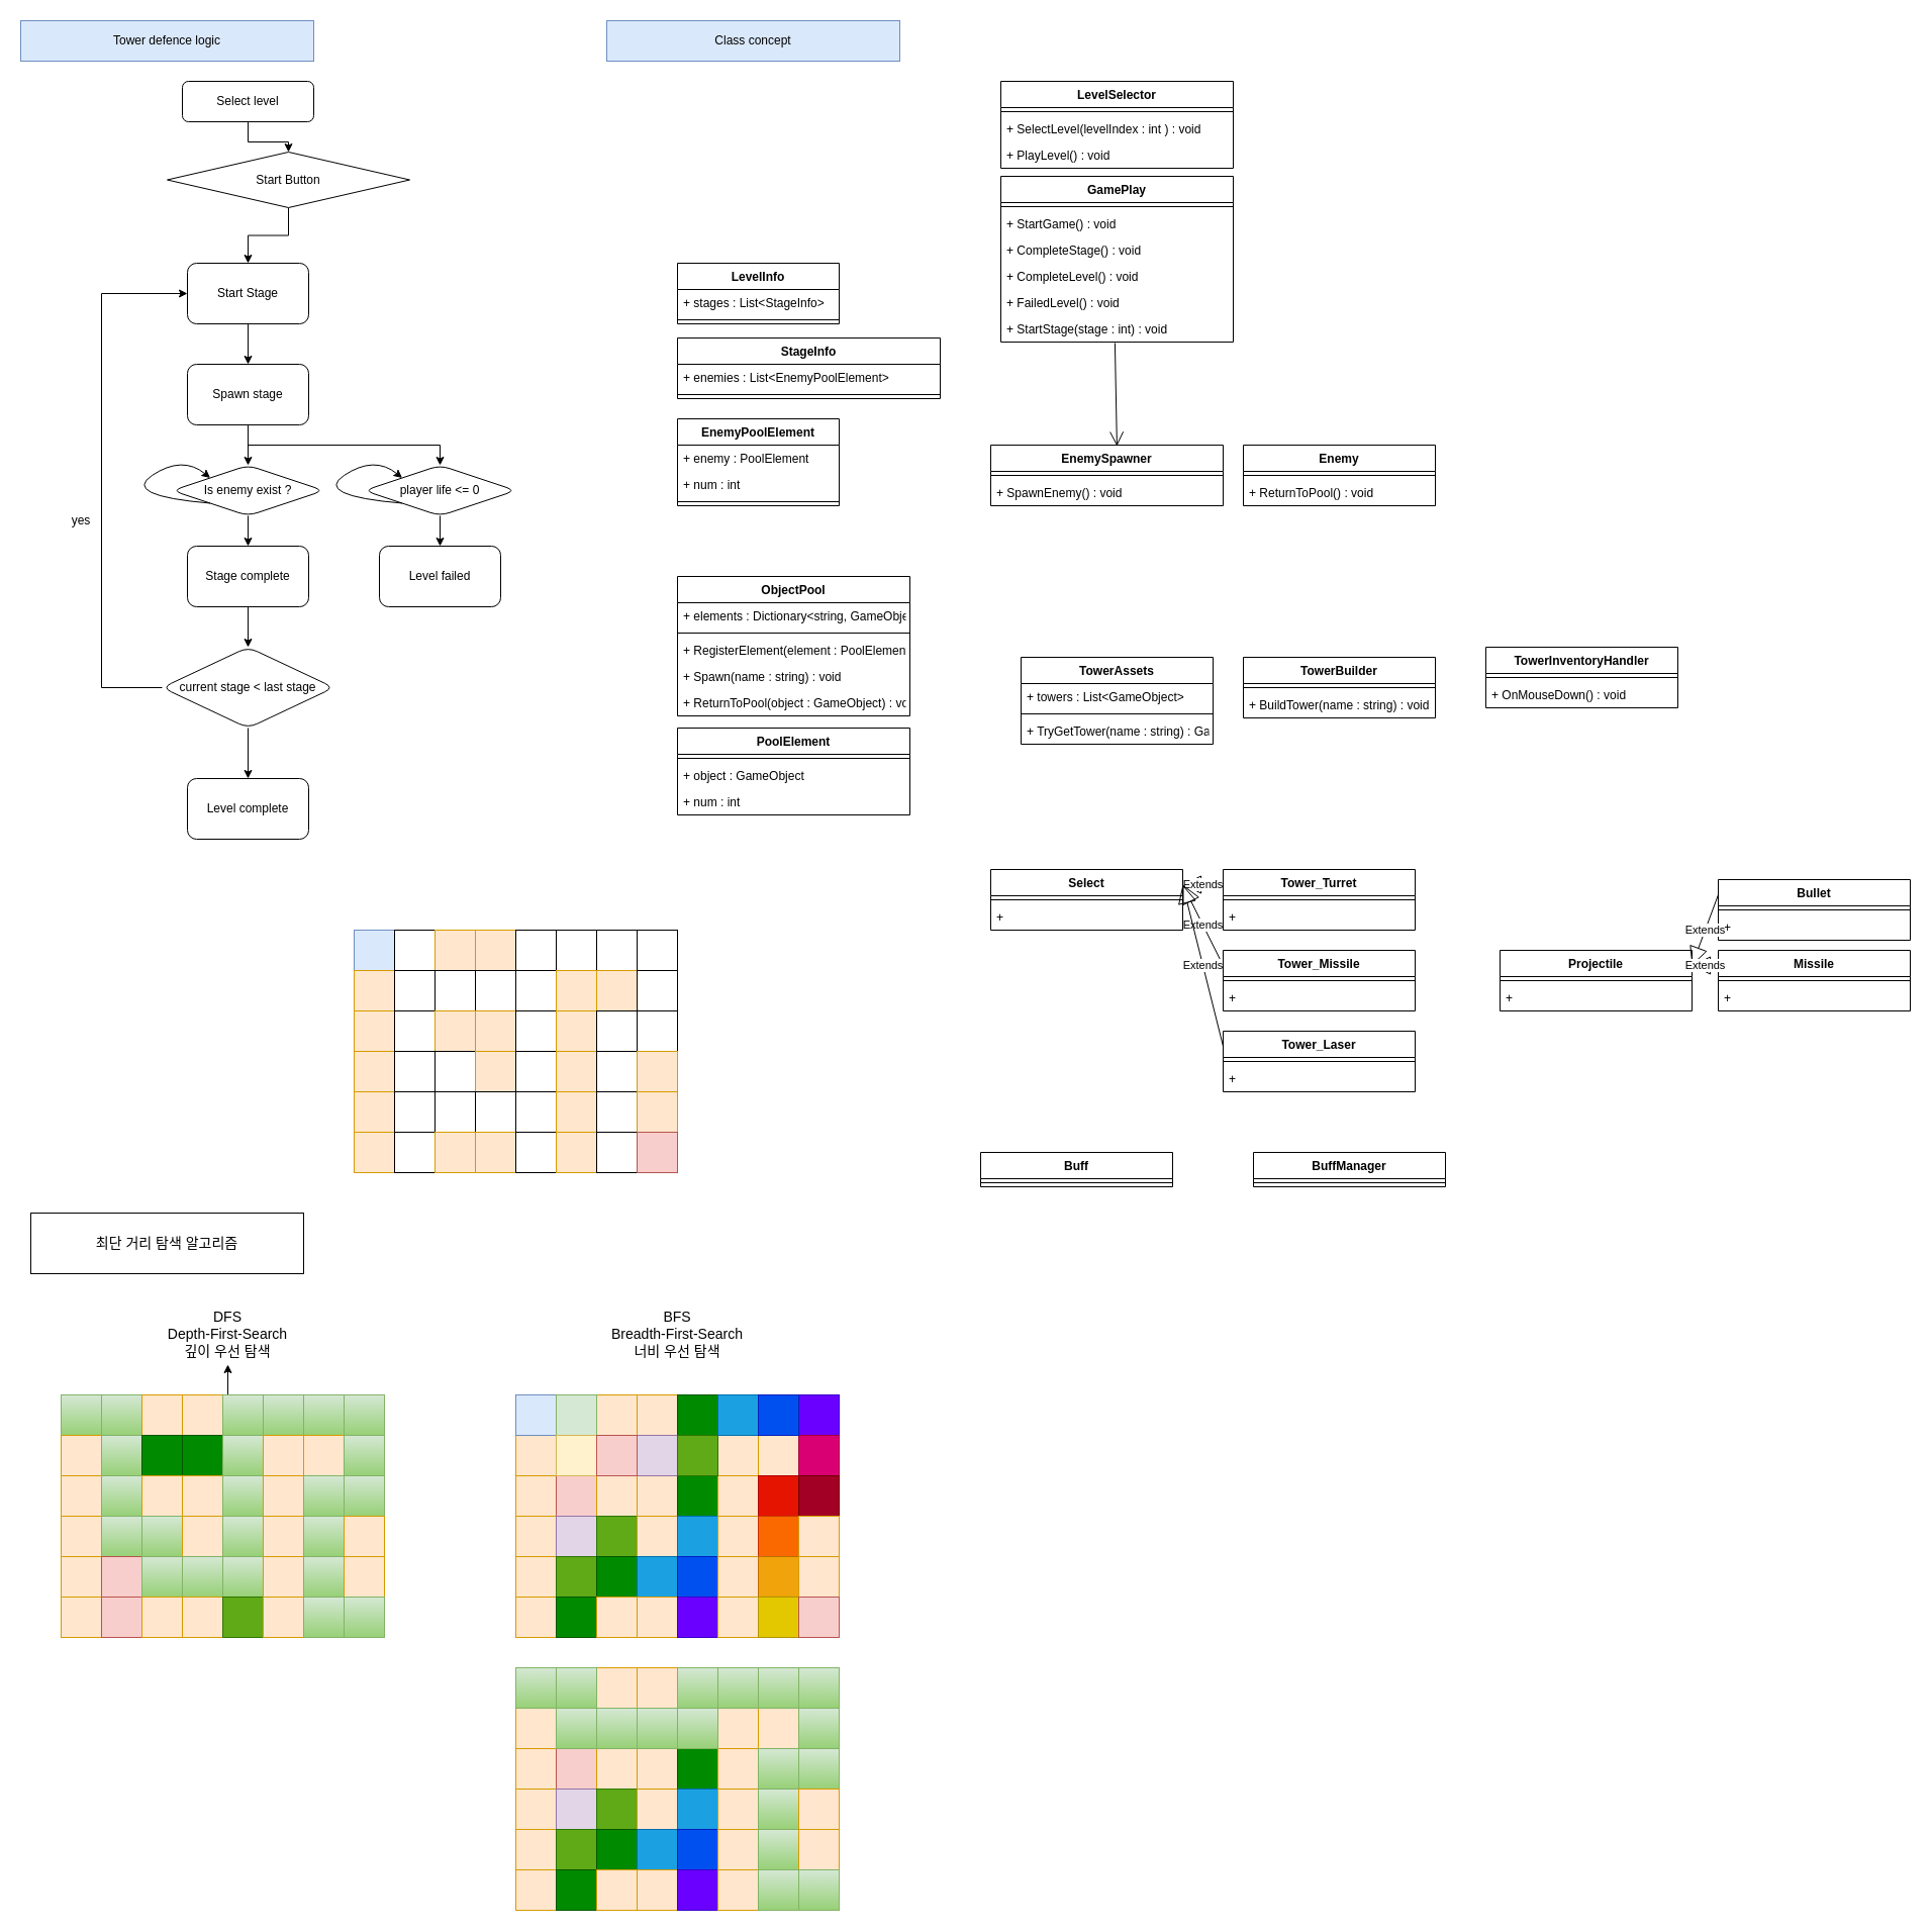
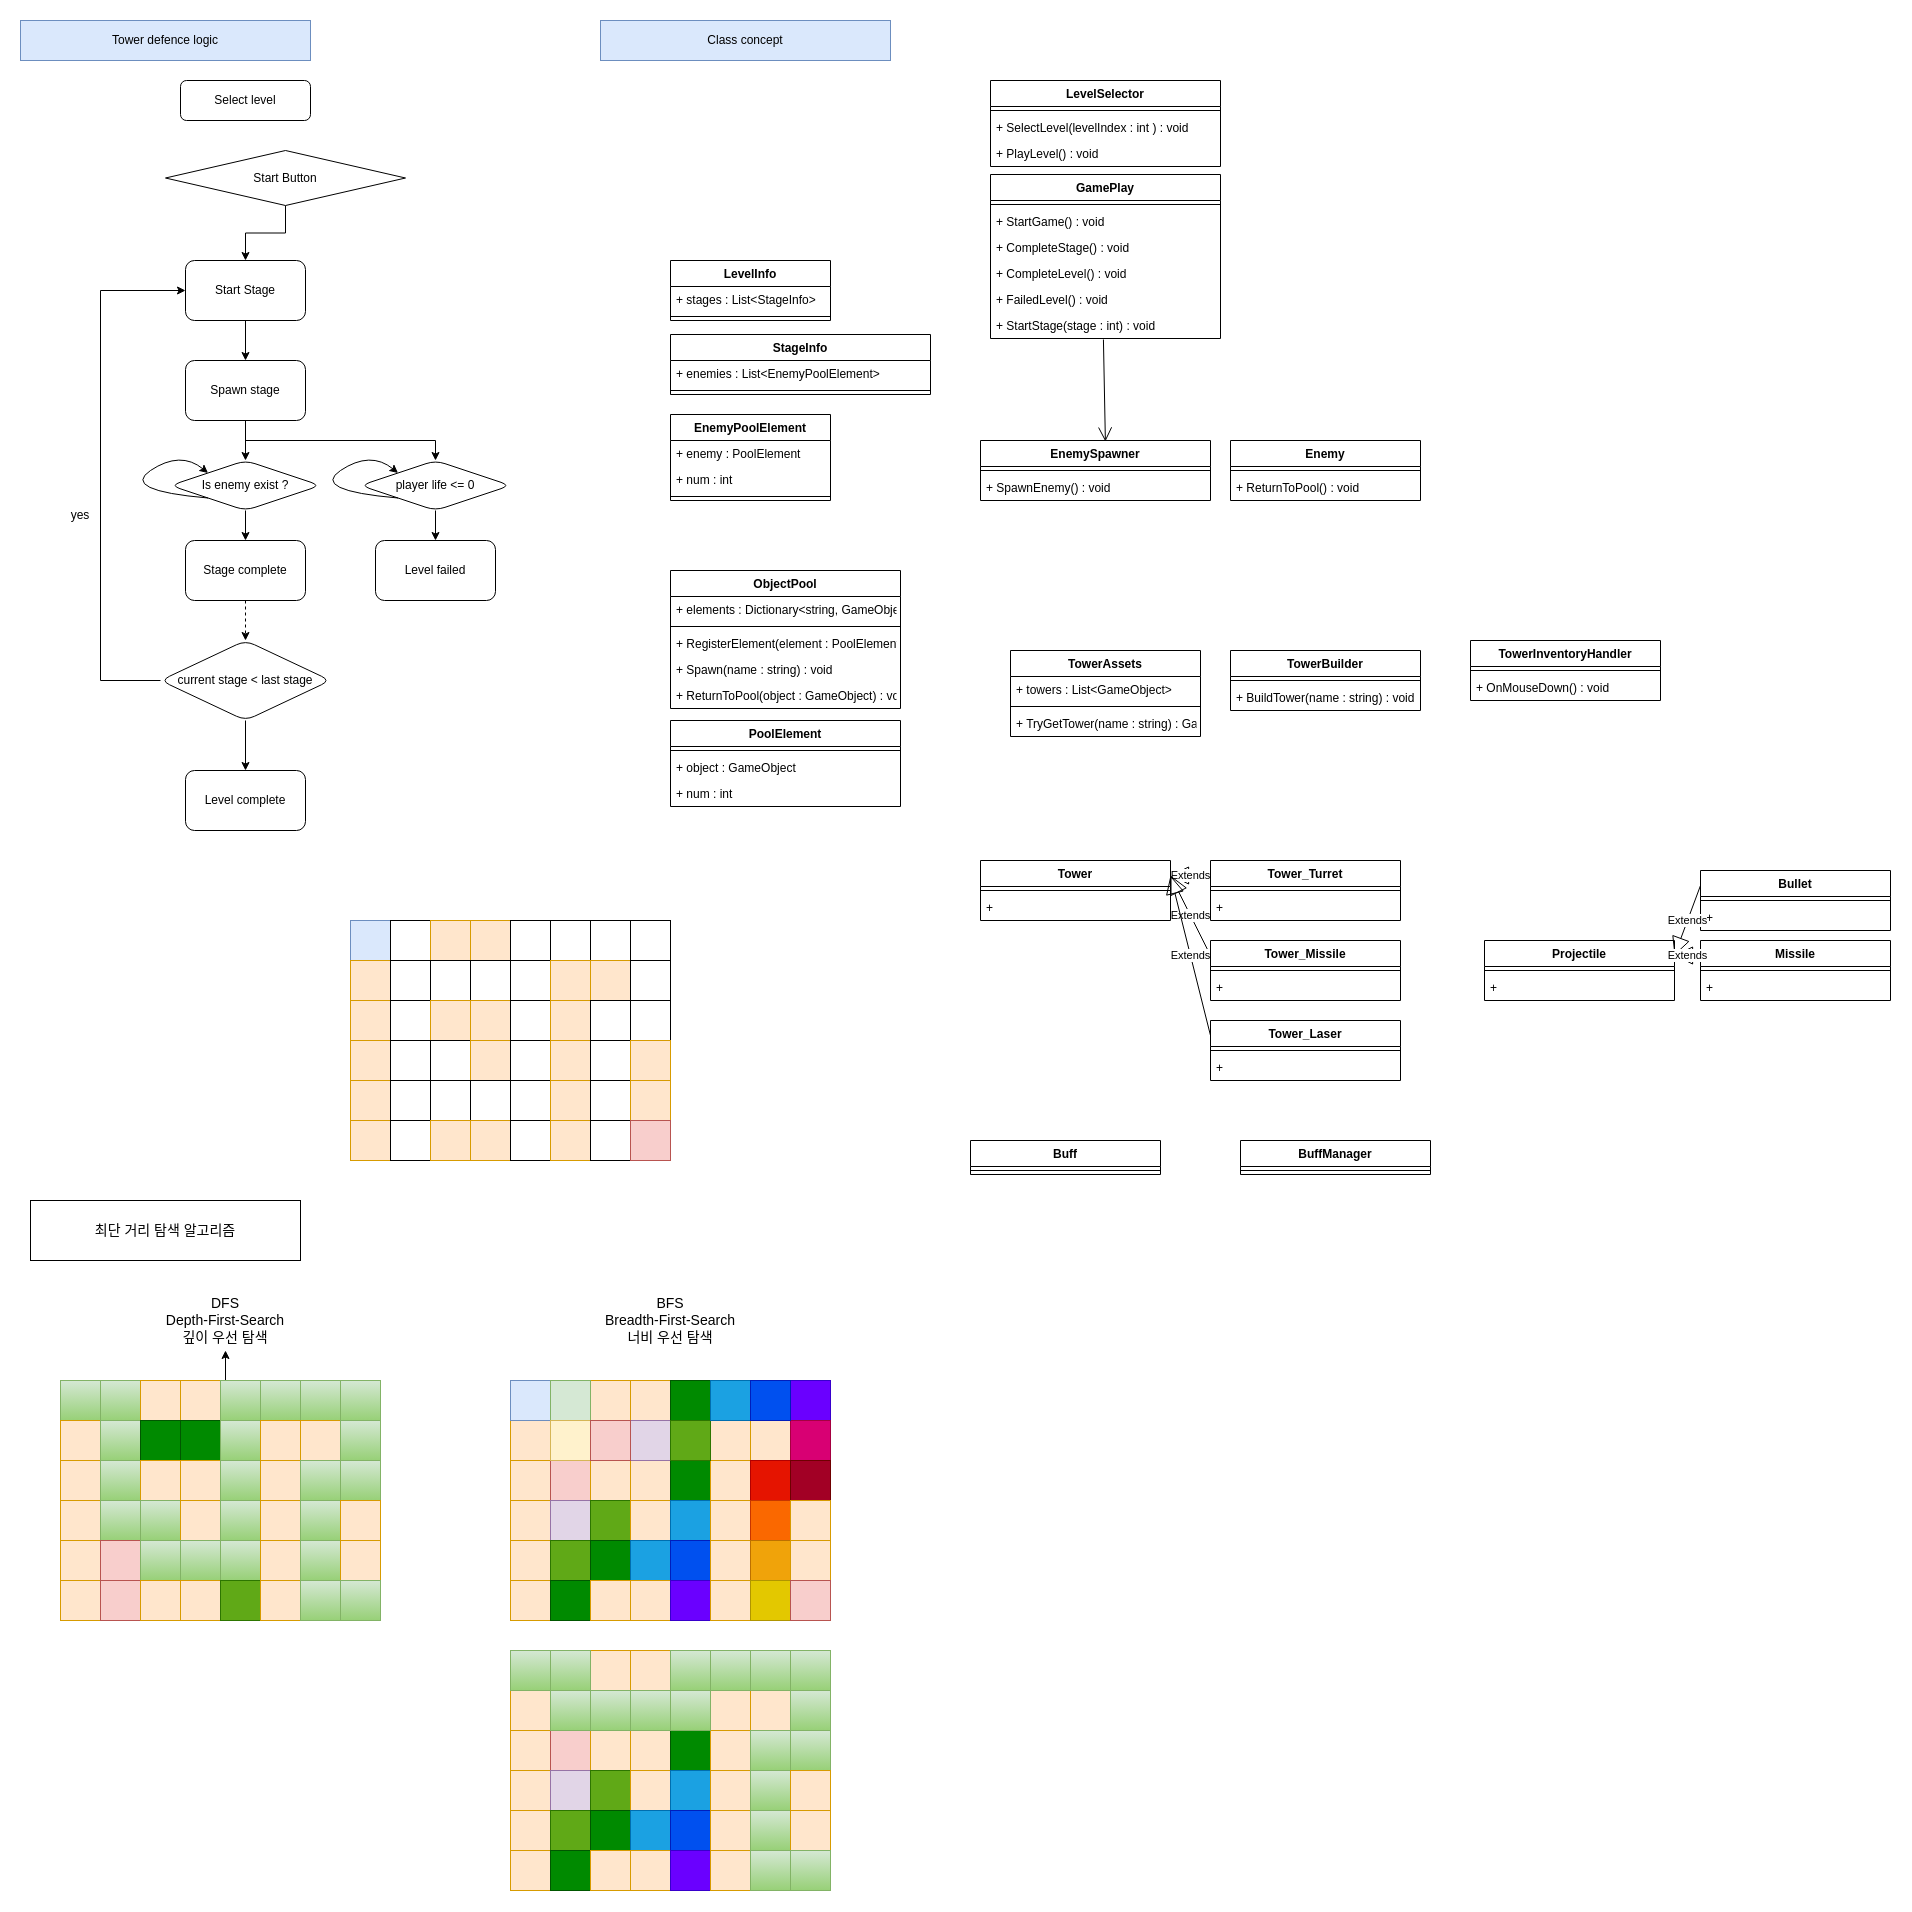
- <mxCell id="2" style="edgeStyle=orthogonalEdgeStyle;rounded=0;orthogonalLoop=1;jettySize=auto;html=1;entryX=0.5;entryY=0;entryDx=0;entryDy=0;" parent="1" source="3" target="6" edge="1"><mxGeometry relative="1" as="geometry" /></mxCell>
- <mxCell id="14" value="" style="edgeStyle=orthogonalEdgeStyle;rounded=0;orthogonalLoop=1;jettySize=auto;html=1;" parent="1" source="15" target="18" edge="1"><mxGeometry relative="1" as="geometry" /></mxCell>
+ <mxCell id="14" value="" style="edgeStyle=orthogonalEdgeStyle;rounded=0;orthogonalLoop=1;jettySize=auto;html=1;dashed=1;" parent="1" source="15" target="18" edge="1"><mxGeometry relative="1" as="geometry" /></mxCell>
- <mxCell id="65" value="Select" style="swimlane;fontStyle=1;align=center;verticalAlign=top;childLayout=stackLayout;horizontal=1;startSize=26;horizontalStack=0;resizeParent=1;resizeParentMax=0;resizeLast=0;collapsible=1;marginBottom=0;" parent="1" vertex="1"><mxGeometry x="980" y="860" width="190" height="60" as="geometry" /></mxCell>
+ <mxCell id="65" value="Tower" style="swimlane;fontStyle=1;align=center;verticalAlign=top;childLayout=stackLayout;horizontal=1;startSize=26;horizontalStack=0;resizeParent=1;resizeParentMax=0;resizeLast=0;collapsible=1;marginBottom=0;" parent="1" vertex="1"><mxGeometry x="980" y="860" width="190" height="60" as="geometry" /></mxCell>
